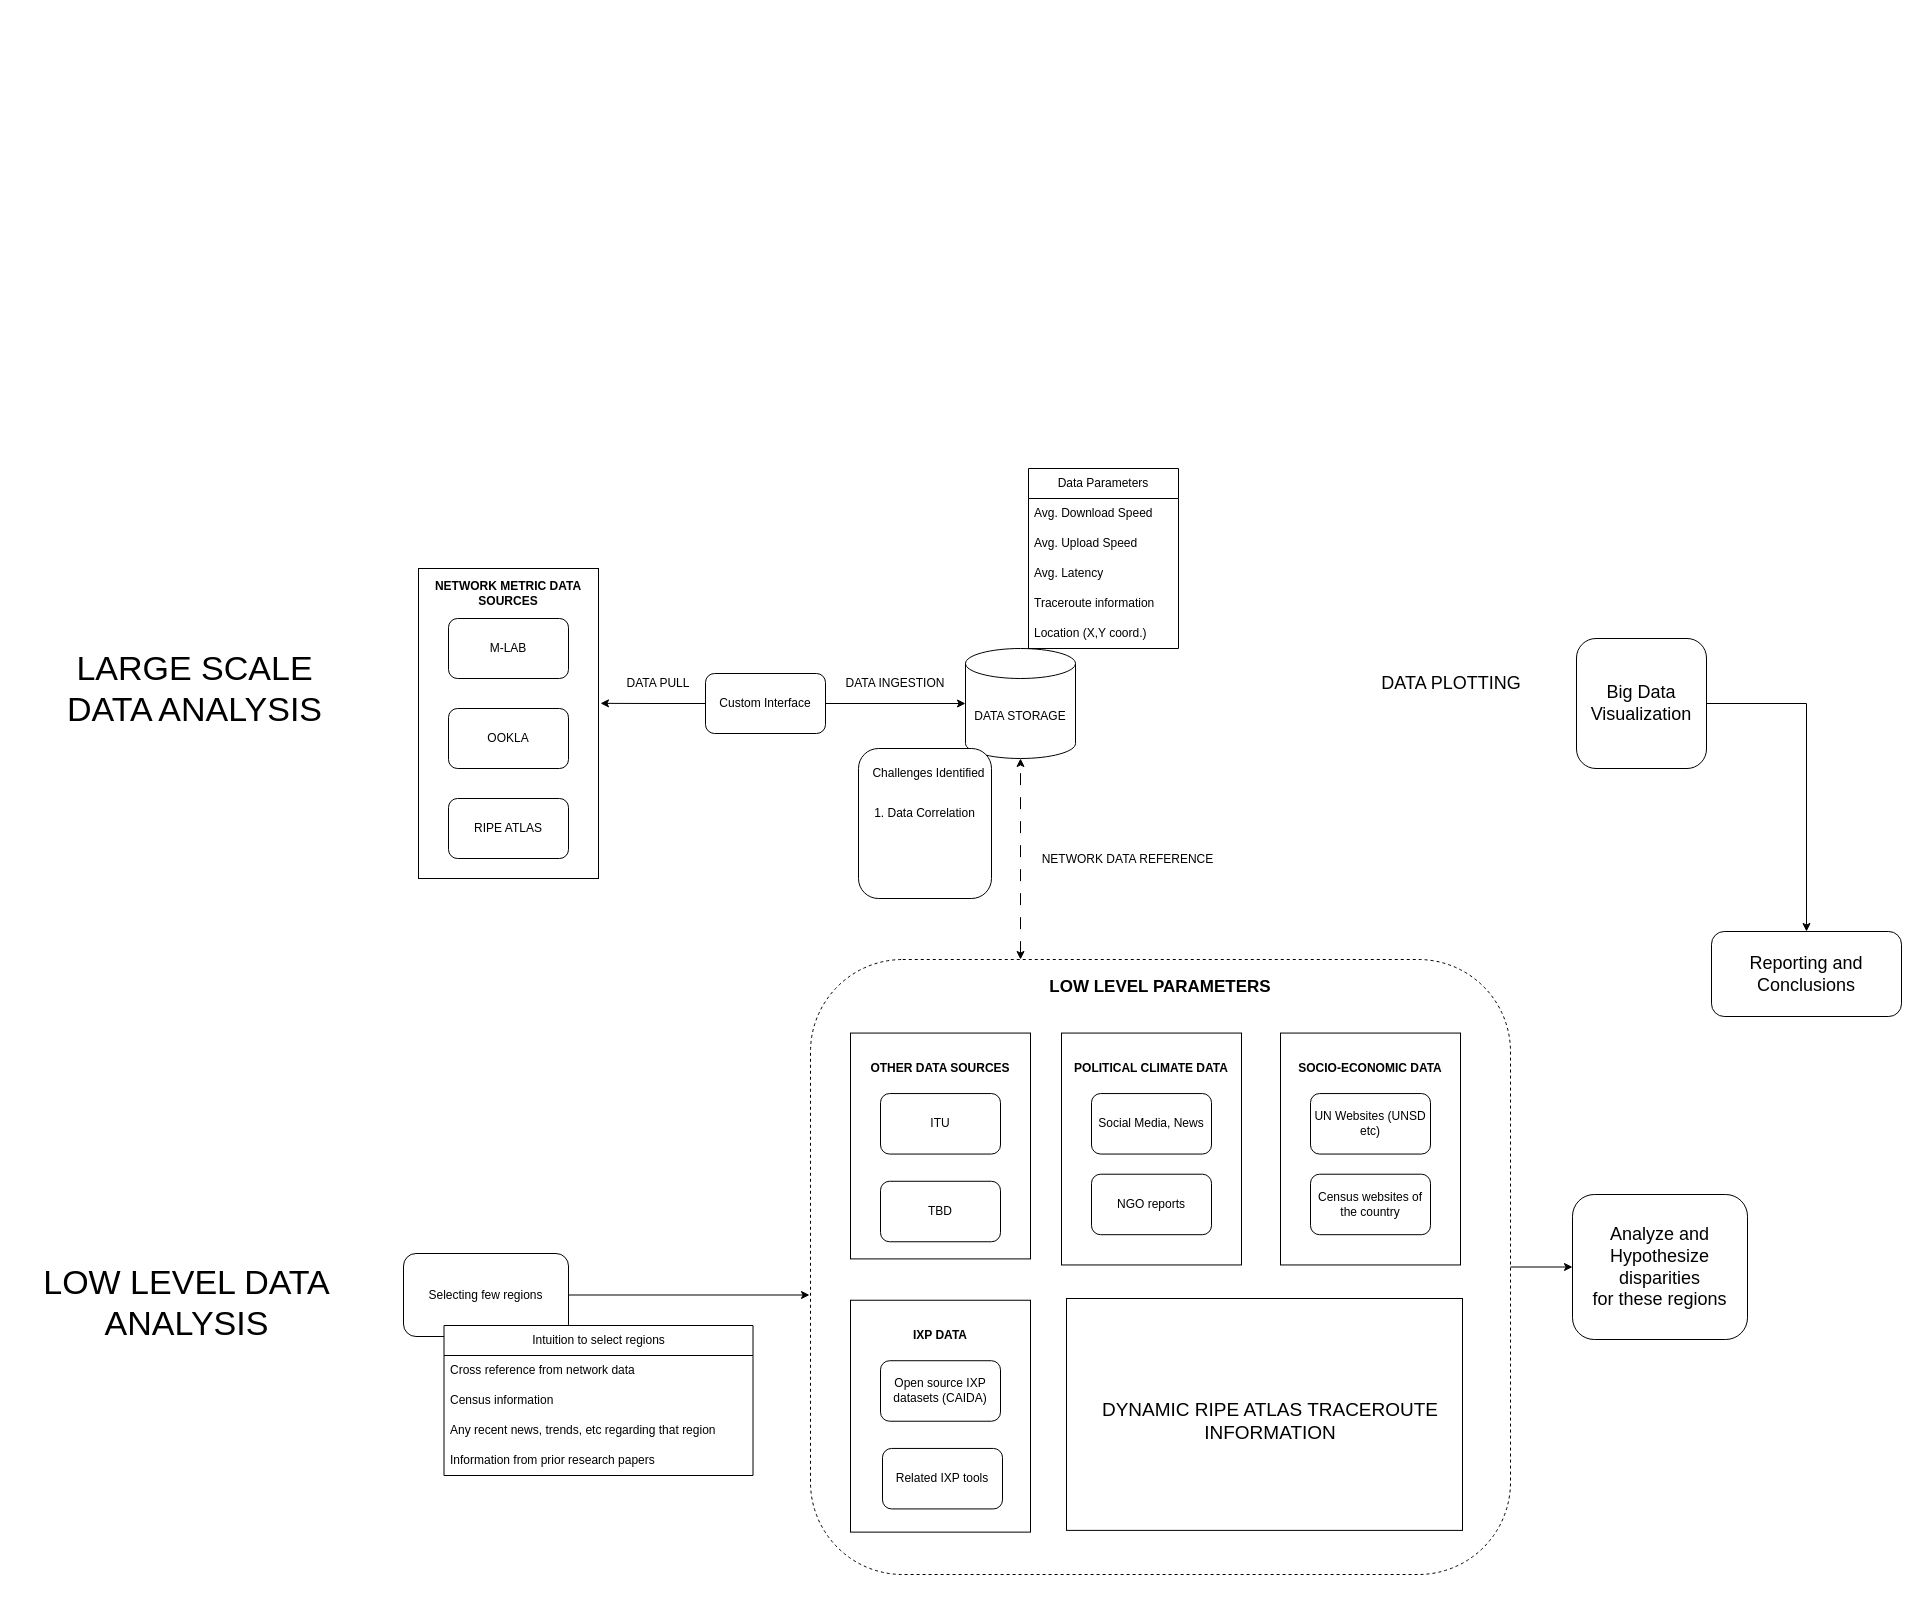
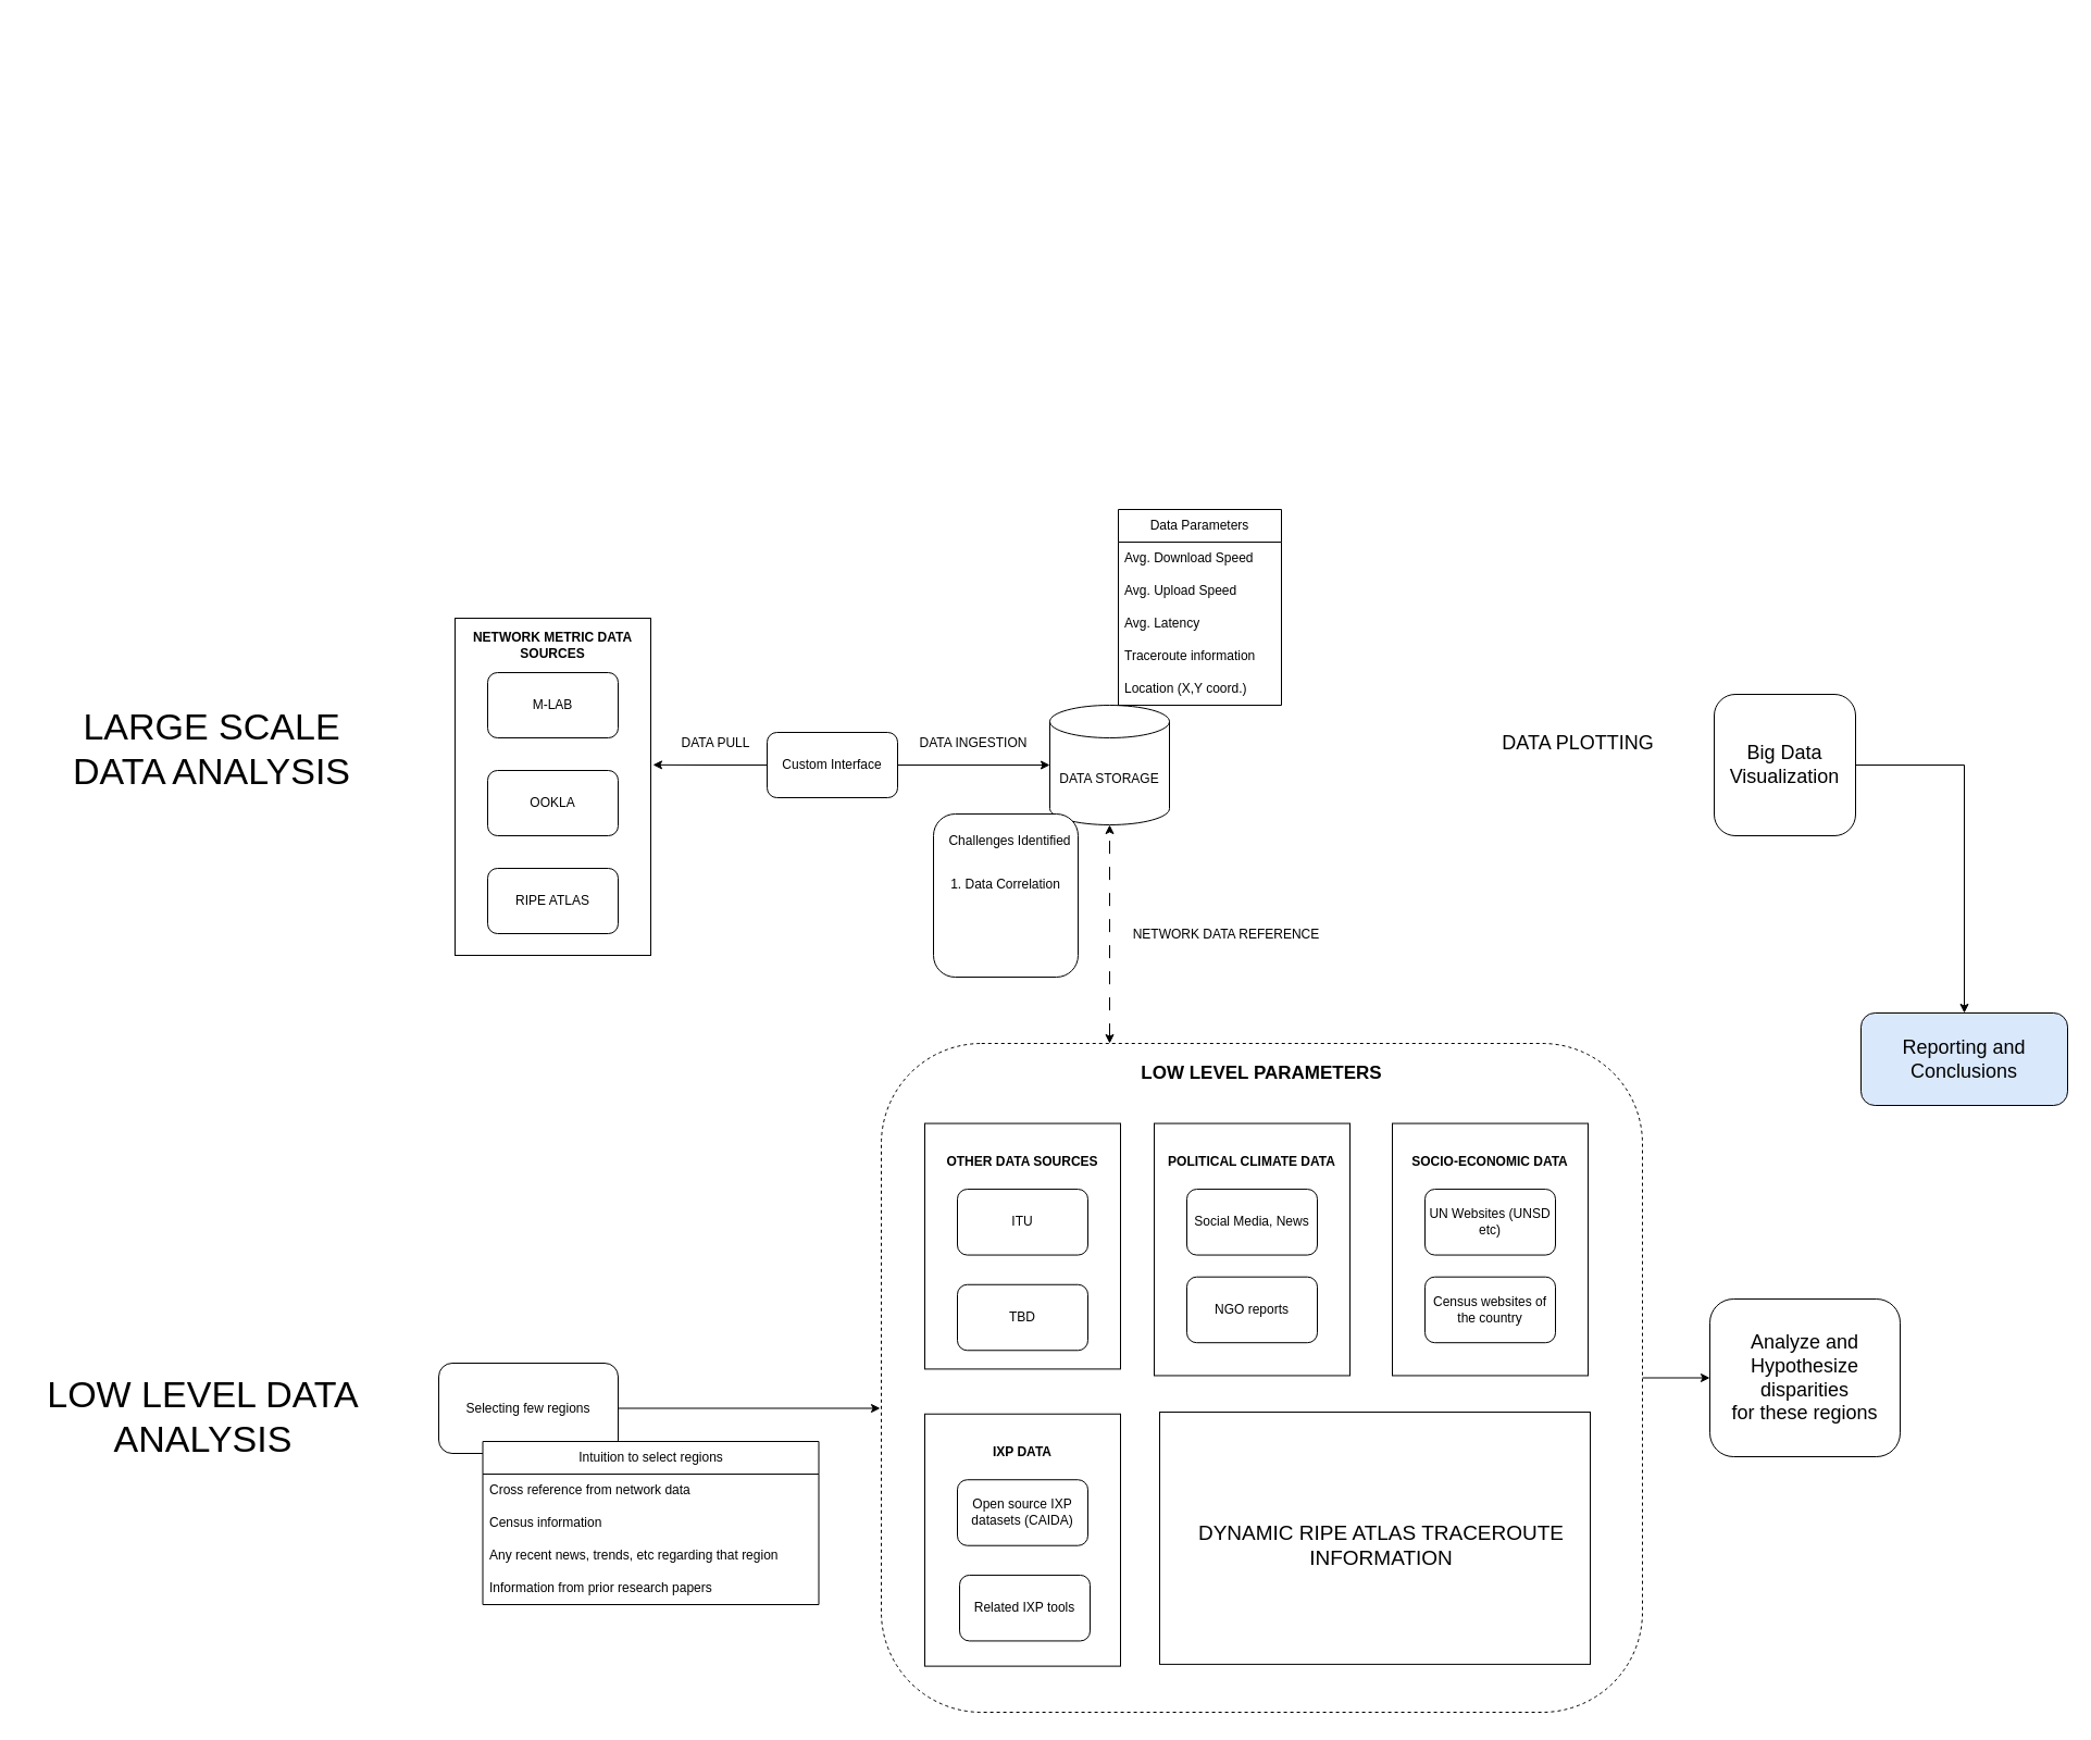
- <mxCell id="22" value="&lt;font style=&quot;font-size: 18px;&quot;&gt;Reporting and Conclusions&lt;/font&gt;" style="rounded=1;whiteSpace=wrap;html=1;" vertex="1" parent="1"><mxGeometry x="1711" y="931" width="190" height="85" as="geometry" /></mxCell>
+ <mxCell id="22" value="&lt;font style=&quot;font-size: 18px;&quot;&gt;Reporting and Conclusions&lt;/font&gt;" style="rounded=1;whiteSpace=wrap;html=1;fillColor=#dae8fc;" vertex="1" parent="1"><mxGeometry x="1711" y="931" width="190" height="85" as="geometry" /></mxCell>
